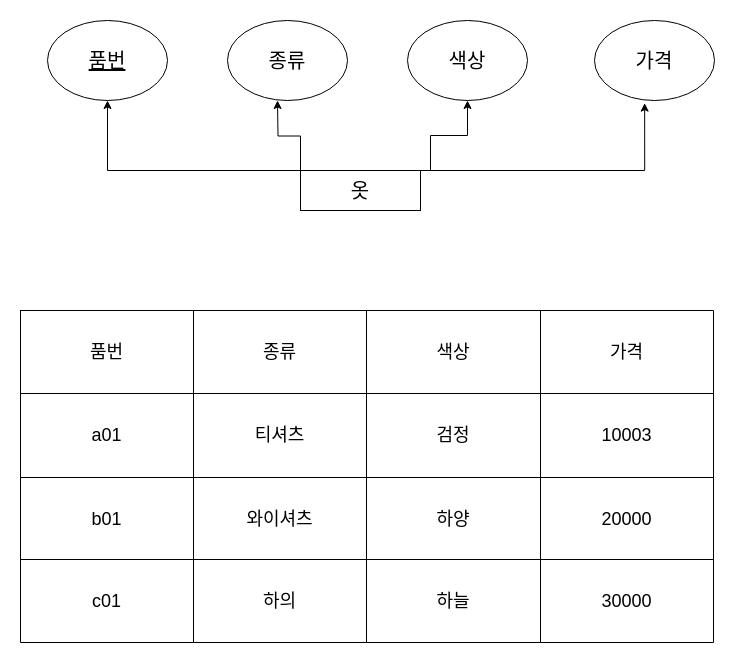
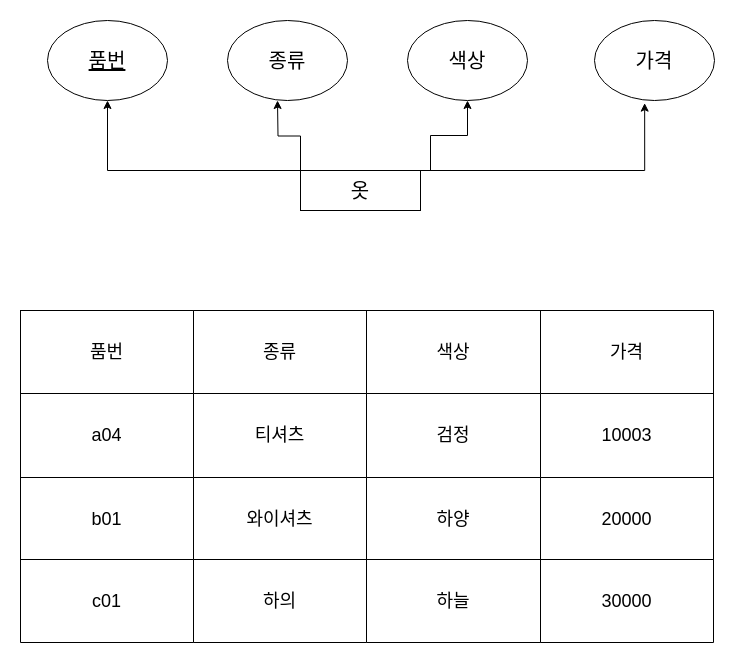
- <mxCell id="27" value="a01" style="shape=partialRectangle;html=1;whiteSpace=wrap;connectable=0;fillColor=default;top=1;left=1;bottom=1;right=1;overflow=hidden;pointerEvents=1;fontSize=18;" vertex="1" parent="1"><mxGeometry x="20" y="393" width="173" height="84" as="geometry"><mxRectangle width="173" height="84" as="alternateBounds" /></mxGeometry></mxCell>
+ <mxCell id="27" value="a04" style="shape=partialRectangle;html=1;whiteSpace=wrap;connectable=0;fillColor=default;top=1;left=1;bottom=1;right=1;overflow=hidden;pointerEvents=1;fontSize=18;" vertex="1" parent="1"><mxGeometry x="20" y="393" width="173" height="84" as="geometry"><mxRectangle width="173" height="84" as="alternateBounds" /></mxGeometry></mxCell>
